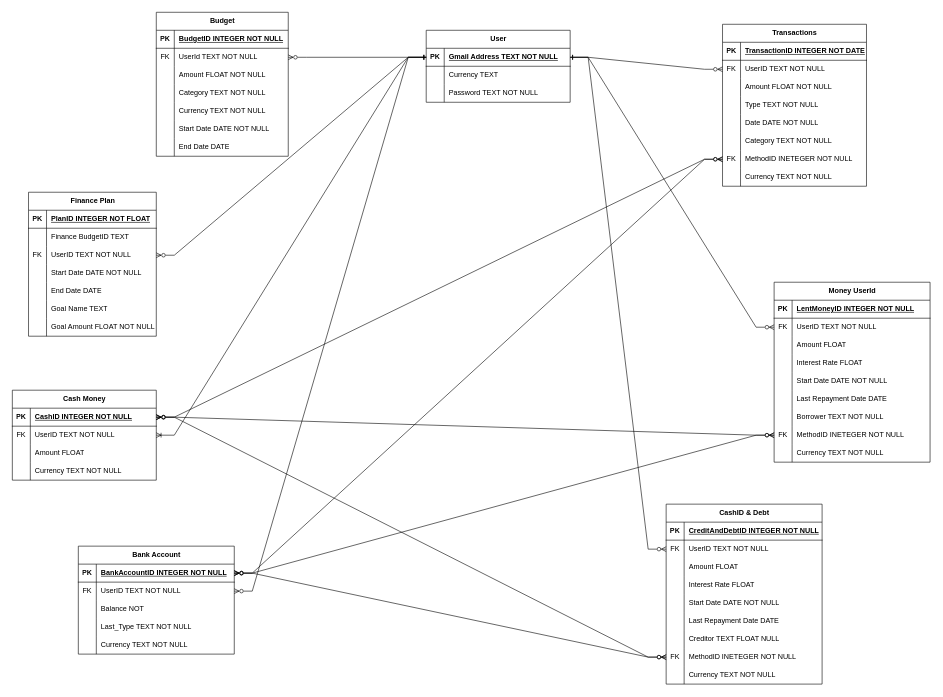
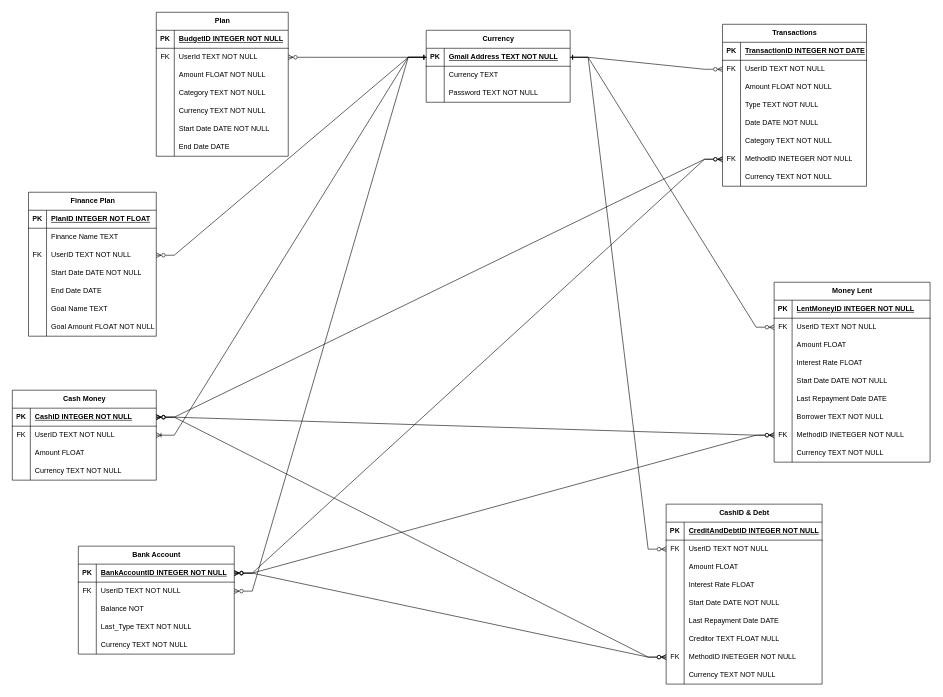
- <mxCell id="122" value="Budget" style="shape=table;startSize=30;container=1;collapsible=1;childLayout=tableLayout;fixedRows=1;rowLines=0;fontStyle=1;align=center;resizeLast=1;html=1;" vertex="1" parent="1"><mxGeometry x="260" y="20" width="220" height="240" as="geometry" /></mxCell>
+ <mxCell id="122" value="Plan" style="shape=table;startSize=30;container=1;collapsible=1;childLayout=tableLayout;fixedRows=1;rowLines=0;fontStyle=1;align=center;resizeLast=1;html=1;" vertex="1" parent="1"><mxGeometry x="260" y="20" width="220" height="240" as="geometry" /></mxCell>
- <mxCell id="2" value="User" style="shape=table;startSize=30;container=1;collapsible=1;childLayout=tableLayout;fixedRows=1;rowLines=0;fontStyle=1;align=center;resizeLast=1;html=1;" parent="1" vertex="1"><mxGeometry x="710" y="50" width="240" height="120" as="geometry" /></mxCell>
+ <mxCell id="2" value="Currency" style="shape=table;startSize=30;container=1;collapsible=1;childLayout=tableLayout;fixedRows=1;rowLines=0;fontStyle=1;align=center;resizeLast=1;html=1;" parent="1" vertex="1"><mxGeometry x="710" y="50" width="240" height="120" as="geometry" /></mxCell>
- <mxCell id="150" value="Finance BudgetID TEXT" style="shape=partialRectangle;connectable=0;fillColor=none;top=0;left=0;bottom=0;right=0;align=left;spacingLeft=6;overflow=hidden;whiteSpace=wrap;html=1;" vertex="1" parent="148"><mxGeometry x="30" width="183" height="30" as="geometry"><mxRectangle width="183" height="30" as="alternateBounds" /></mxGeometry></mxCell>
+ <mxCell id="150" value="Finance Name TEXT" style="shape=partialRectangle;connectable=0;fillColor=none;top=0;left=0;bottom=0;right=0;align=left;spacingLeft=6;overflow=hidden;whiteSpace=wrap;html=1;" vertex="1" parent="148"><mxGeometry x="30" width="183" height="30" as="geometry"><mxRectangle width="183" height="30" as="alternateBounds" /></mxGeometry></mxCell>
- <mxCell id="94" value="Money UserId" style="shape=table;startSize=30;container=1;collapsible=1;childLayout=tableLayout;fixedRows=1;rowLines=0;fontStyle=1;align=center;resizeLast=1;html=1;" vertex="1" parent="1"><mxGeometry x="1290" y="470" width="260" height="300" as="geometry" /></mxCell>
+ <mxCell id="94" value="Money Lent" style="shape=table;startSize=30;container=1;collapsible=1;childLayout=tableLayout;fixedRows=1;rowLines=0;fontStyle=1;align=center;resizeLast=1;html=1;" vertex="1" parent="1"><mxGeometry x="1290" y="470" width="260" height="300" as="geometry" /></mxCell>
